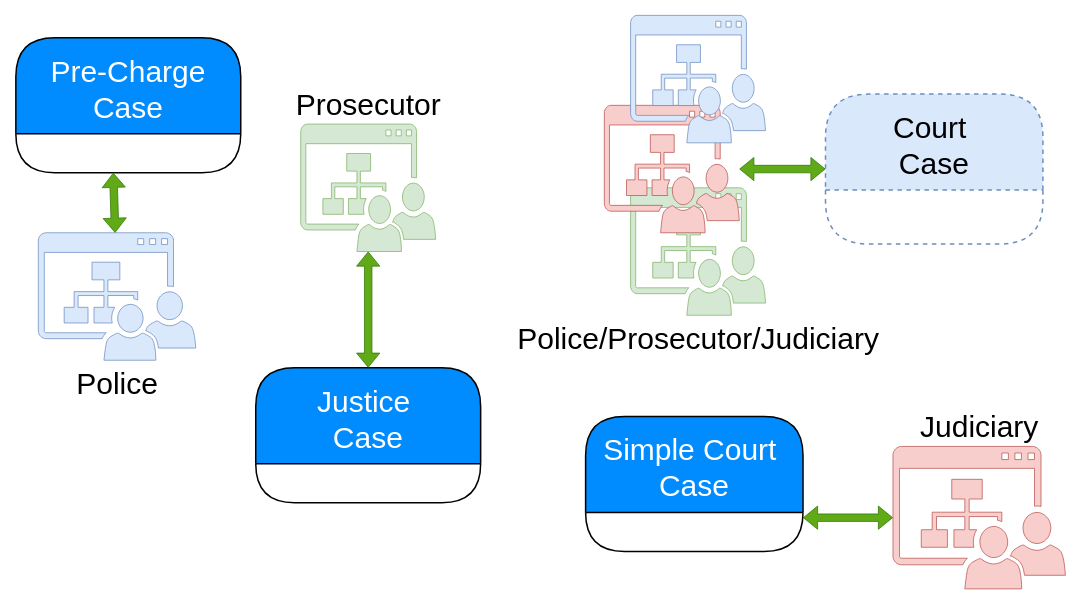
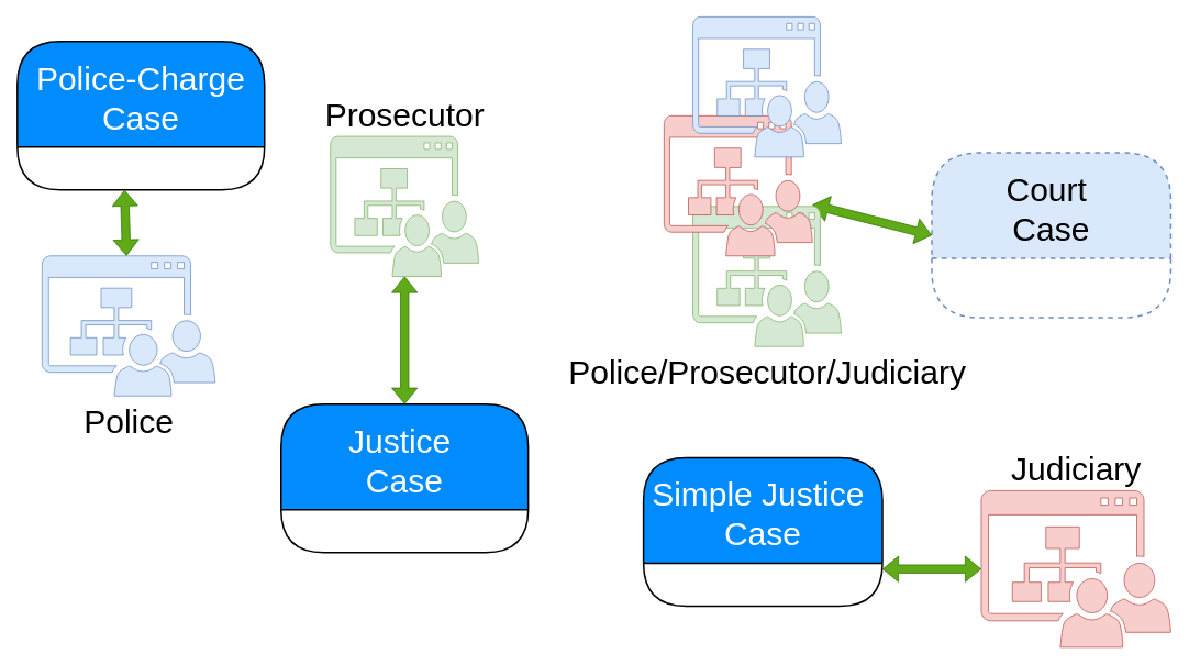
- <mxCell id="2" value="Pre-Charge &#10;Case" style="swimlane;childLayout=stackLayout;horizontal=1;startSize=128;horizontalStack=0;fillColor=#008cff;fontColor=#FFFFFF;rounded=1;fontSize=40;fontStyle=0;strokeWidth=2;resizeParent=0;resizeLast=1;shadow=0;dashed=0;align=center;" parent="1" vertex="1"><mxGeometry x="20" y="50" width="300" height="180" as="geometry"><mxRectangle x="320" y="140" width="70" height="30" as="alternateBounds" /></mxGeometry></mxCell>
+ <mxCell id="2" value="Police-Charge &#10;Case" style="swimlane;childLayout=stackLayout;horizontal=1;startSize=128;horizontalStack=0;fillColor=#008cff;fontColor=#FFFFFF;rounded=1;fontSize=40;fontStyle=0;strokeWidth=2;resizeParent=0;resizeLast=1;shadow=0;dashed=0;align=center;" parent="1" vertex="1"><mxGeometry x="20" y="50" width="300" height="180" as="geometry"><mxRectangle x="320" y="140" width="70" height="30" as="alternateBounds" /></mxGeometry></mxCell>
- <mxCell id="11" value="Court &#10;Case" style="swimlane;childLayout=stackLayout;horizontal=1;startSize=128;horizontalStack=0;fillColor=#dae8fc;rounded=1;fontSize=40;fontStyle=0;strokeWidth=2;resizeParent=0;resizeLast=1;shadow=0;dashed=1;align=center;strokeColor=#6c8ebf;" parent="1" vertex="1"><mxGeometry x="1100" y="125" width="290" height="200" as="geometry"><mxRectangle x="320" y="140" width="70" height="30" as="alternateBounds" /></mxGeometry></mxCell>
+ <mxCell id="11" value="Court &#10;Case" style="swimlane;childLayout=stackLayout;horizontal=1;startSize=128;horizontalStack=0;fillColor=#dae8fc;rounded=1;fontSize=40;fontStyle=0;strokeWidth=2;resizeParent=0;resizeLast=1;shadow=0;dashed=1;align=center;strokeColor=#6c8ebf;" parent="1" vertex="1"><mxGeometry x="1130" y="185" width="290" height="200" as="geometry"><mxRectangle x="320" y="140" width="70" height="30" as="alternateBounds" /></mxGeometry></mxCell>
- <mxCell id="9" value="Simple Court &#10;Case" style="swimlane;childLayout=stackLayout;horizontal=1;startSize=128;horizontalStack=0;fillColor=#008cff;fontColor=#FFFFFF;rounded=1;fontSize=40;fontStyle=0;strokeWidth=2;resizeParent=0;resizeLast=1;shadow=0;dashed=0;align=center;" parent="1" vertex="1"><mxGeometry x="780" y="555" width="290" height="180" as="geometry"><mxRectangle x="320" y="140" width="70" height="30" as="alternateBounds" /></mxGeometry></mxCell>
+ <mxCell id="9" value="Simple Justice &#10;Case" style="swimlane;childLayout=stackLayout;horizontal=1;startSize=128;horizontalStack=0;fillColor=#008cff;fontColor=#FFFFFF;rounded=1;fontSize=40;fontStyle=0;strokeWidth=2;resizeParent=0;resizeLast=1;shadow=0;dashed=0;align=center;" parent="1" vertex="1"><mxGeometry x="780" y="555" width="290" height="180" as="geometry"><mxRectangle x="320" y="140" width="70" height="30" as="alternateBounds" /></mxGeometry></mxCell>
